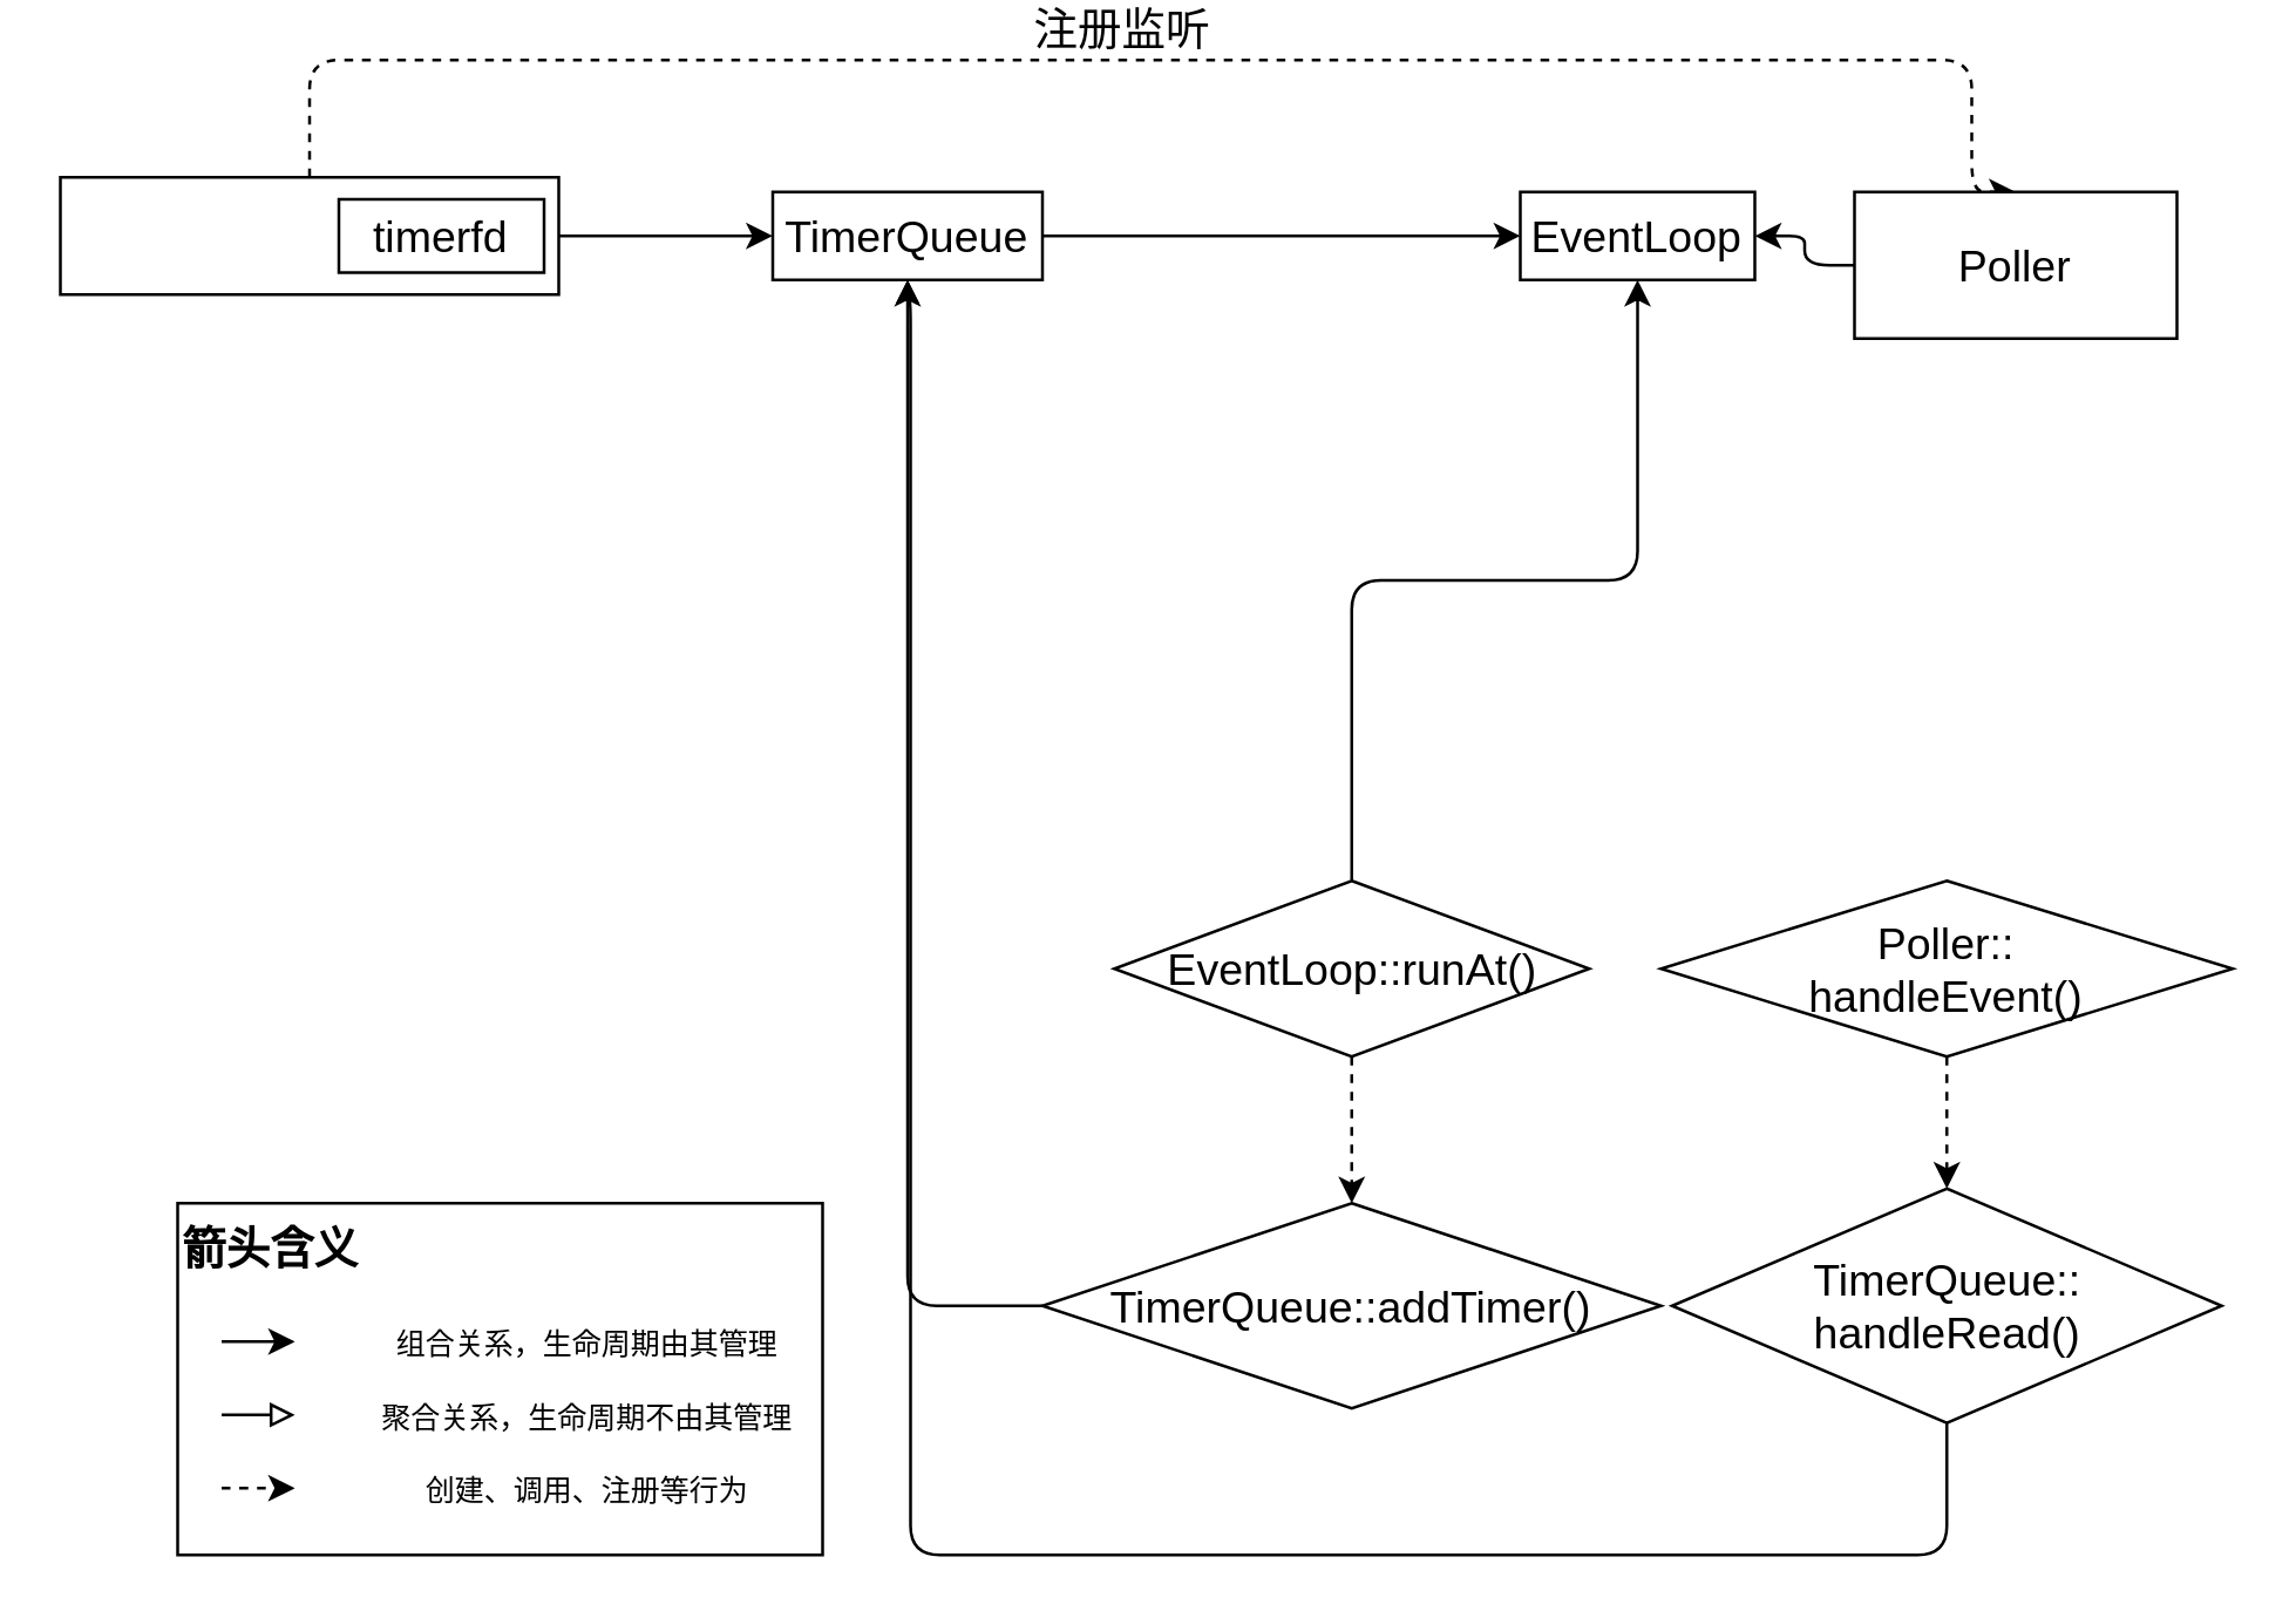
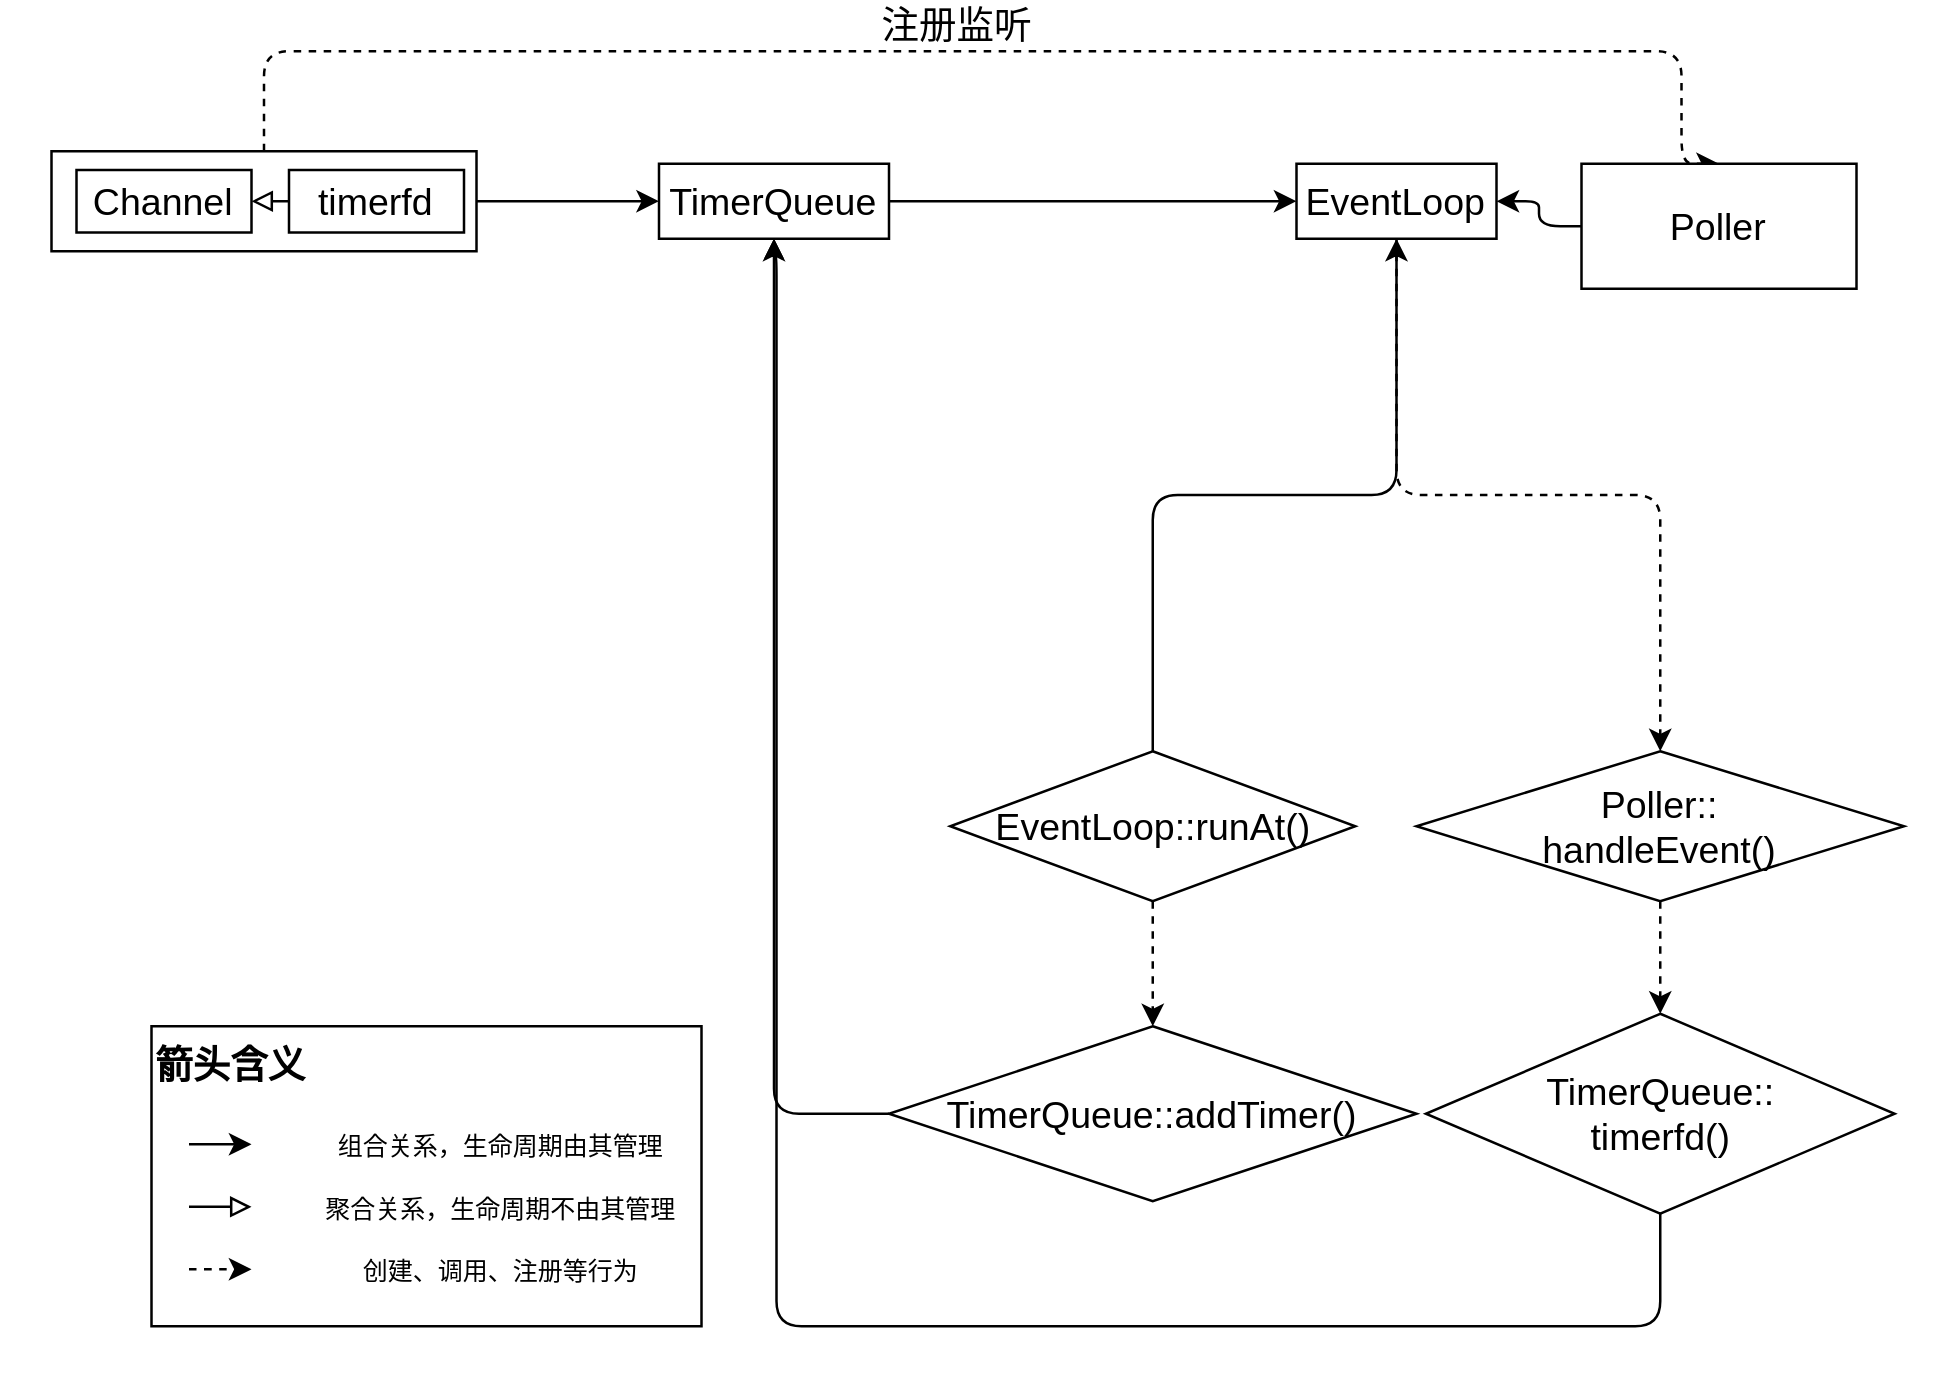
+ <mxCell id="30" value="Channel" style="rounded=0;whiteSpace=wrap;html=1;fontSize=15;" parent="28" vertex="1"><mxGeometry x="10" y="7.5" width="70" height="25" as="geometry" /></mxCell>
+ <mxCell id="32" style="edgeStyle=none;html=1;exitX=0;exitY=0.5;exitDx=0;exitDy=0;entryX=1;entryY=0.5;entryDx=0;entryDy=0;endArrow=block;endFill=0;" parent="28" source="31" target="30" edge="1"><mxGeometry relative="1" as="geometry" /></mxCell>
+ <mxCell id="7" style="edgeStyle=orthogonalEdgeStyle;html=1;exitX=0.5;exitY=1;exitDx=0;exitDy=0;entryX=0.5;entryY=0;entryDx=0;entryDy=0;dashed=1;fontSize=15;endArrow=classic;endFill=1;" parent="1" source="8" target="12" edge="1"><mxGeometry relative="1" as="geometry" /></mxCell>
- <mxCell id="14" value="TimerQueue::&lt;br&gt;handleRead()" style="rhombus;whiteSpace=wrap;html=1;strokeColor=#000000;fontSize=15;fillColor=#FFFFFF;" parent="1" vertex="1"><mxGeometry x="569.75" y="405" width="187.5" height="80" as="geometry" /></mxCell>
+ <mxCell id="14" value="TimerQueue::&lt;br&gt;timerfd()" style="rhombus;whiteSpace=wrap;html=1;strokeColor=#000000;fontSize=15;fillColor=#FFFFFF;" parent="1" vertex="1"><mxGeometry x="569.75" y="405" width="187.5" height="80" as="geometry" /></mxCell>
